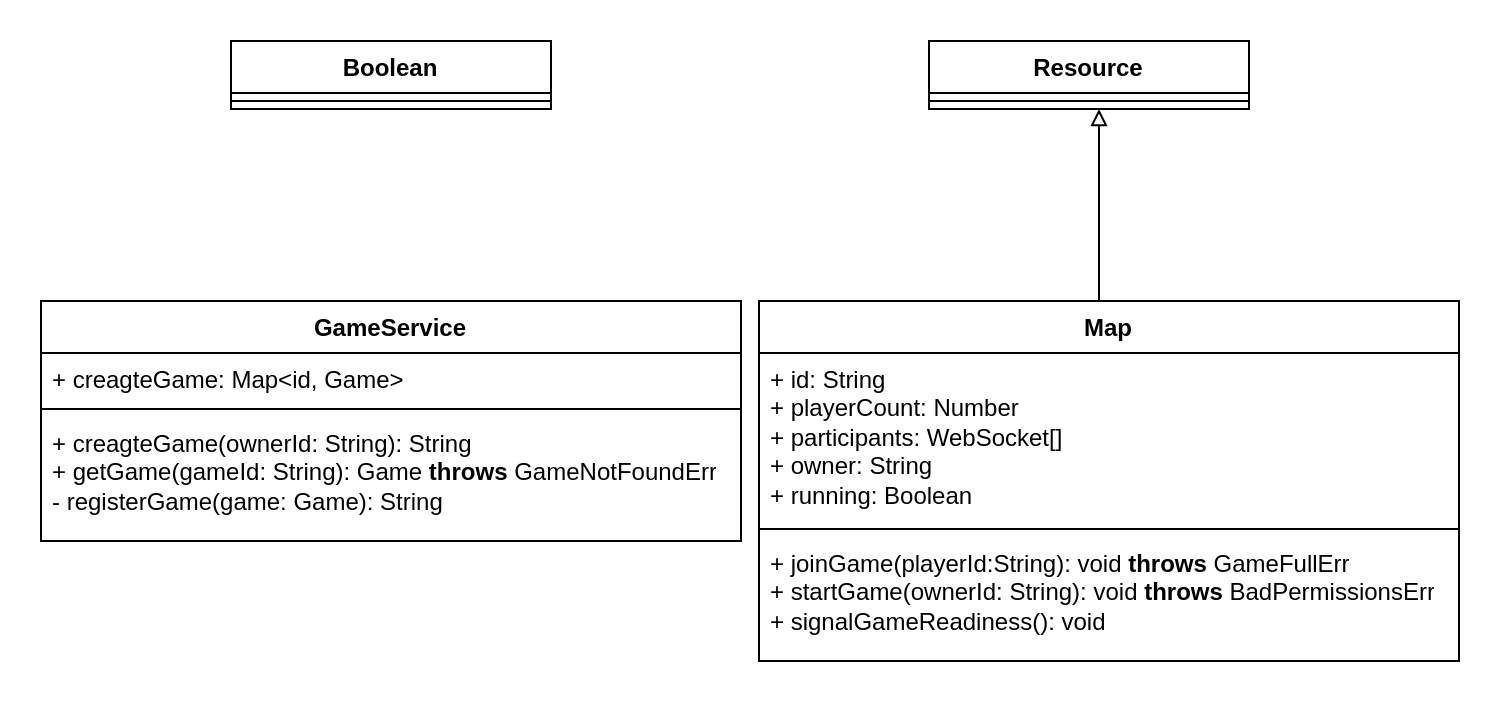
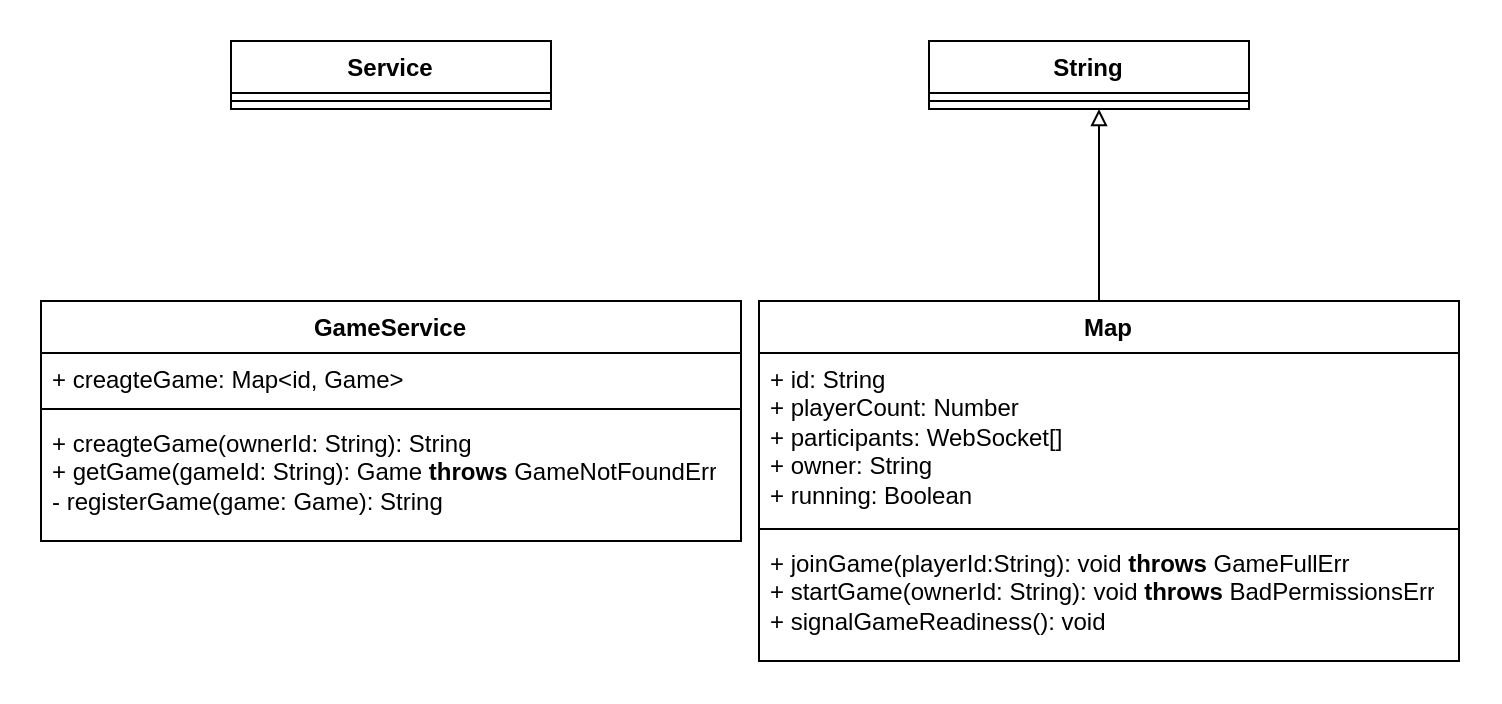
- <mxCell id="9" value="Boolean" style="swimlane;fontStyle=1;align=center;verticalAlign=top;childLayout=stackLayout;horizontal=1;startSize=26;horizontalStack=0;resizeParent=1;resizeParentMax=0;resizeLast=0;collapsible=1;marginBottom=0;whiteSpace=wrap;html=1;" parent="1" vertex="1"><mxGeometry x="115" y="20" width="160" height="34" as="geometry" /></mxCell>
+ <mxCell id="9" value="Service" style="swimlane;fontStyle=1;align=center;verticalAlign=top;childLayout=stackLayout;horizontal=1;startSize=26;horizontalStack=0;resizeParent=1;resizeParentMax=0;resizeLast=0;collapsible=1;marginBottom=0;whiteSpace=wrap;html=1;" parent="1" vertex="1"><mxGeometry x="115" y="20" width="160" height="34" as="geometry" /></mxCell>
- <mxCell id="2" value="Resource" style="swimlane;fontStyle=1;align=center;verticalAlign=top;childLayout=stackLayout;horizontal=1;startSize=26;horizontalStack=0;resizeParent=1;resizeParentMax=0;resizeLast=0;collapsible=1;marginBottom=0;whiteSpace=wrap;html=1;" parent="1" vertex="1"><mxGeometry x="464" y="20" width="160" height="34" as="geometry" /></mxCell>
+ <mxCell id="2" value="String" style="swimlane;fontStyle=1;align=center;verticalAlign=top;childLayout=stackLayout;horizontal=1;startSize=26;horizontalStack=0;resizeParent=1;resizeParentMax=0;resizeLast=0;collapsible=1;marginBottom=0;whiteSpace=wrap;html=1;" parent="1" vertex="1"><mxGeometry x="464" y="20" width="160" height="34" as="geometry" /></mxCell>
